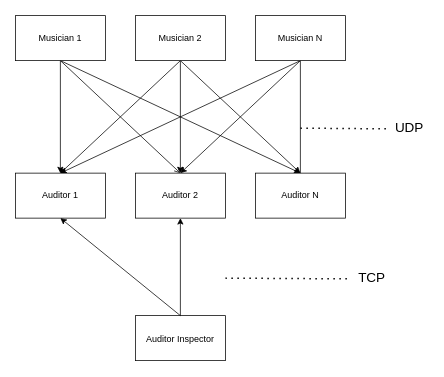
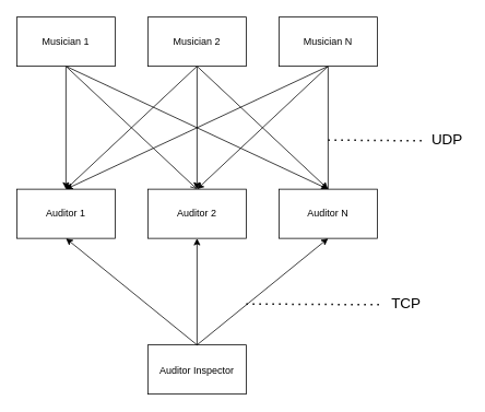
+ <mxCell id="22" value="" style="endArrow=classic;html=1;fontSize=12;entryX=0.5;entryY=1;entryDx=0;entryDy=0;exitX=0.5;exitY=0;exitDx=0;exitDy=0;" edge="1" parent="1" source="19" target="16"><mxGeometry width="50" height="50" relative="1" as="geometry"><mxPoint x="420" y="390" as="sourcePoint" /><mxPoint x="350" y="340" as="targetPoint" /></mxGeometry></mxCell>
